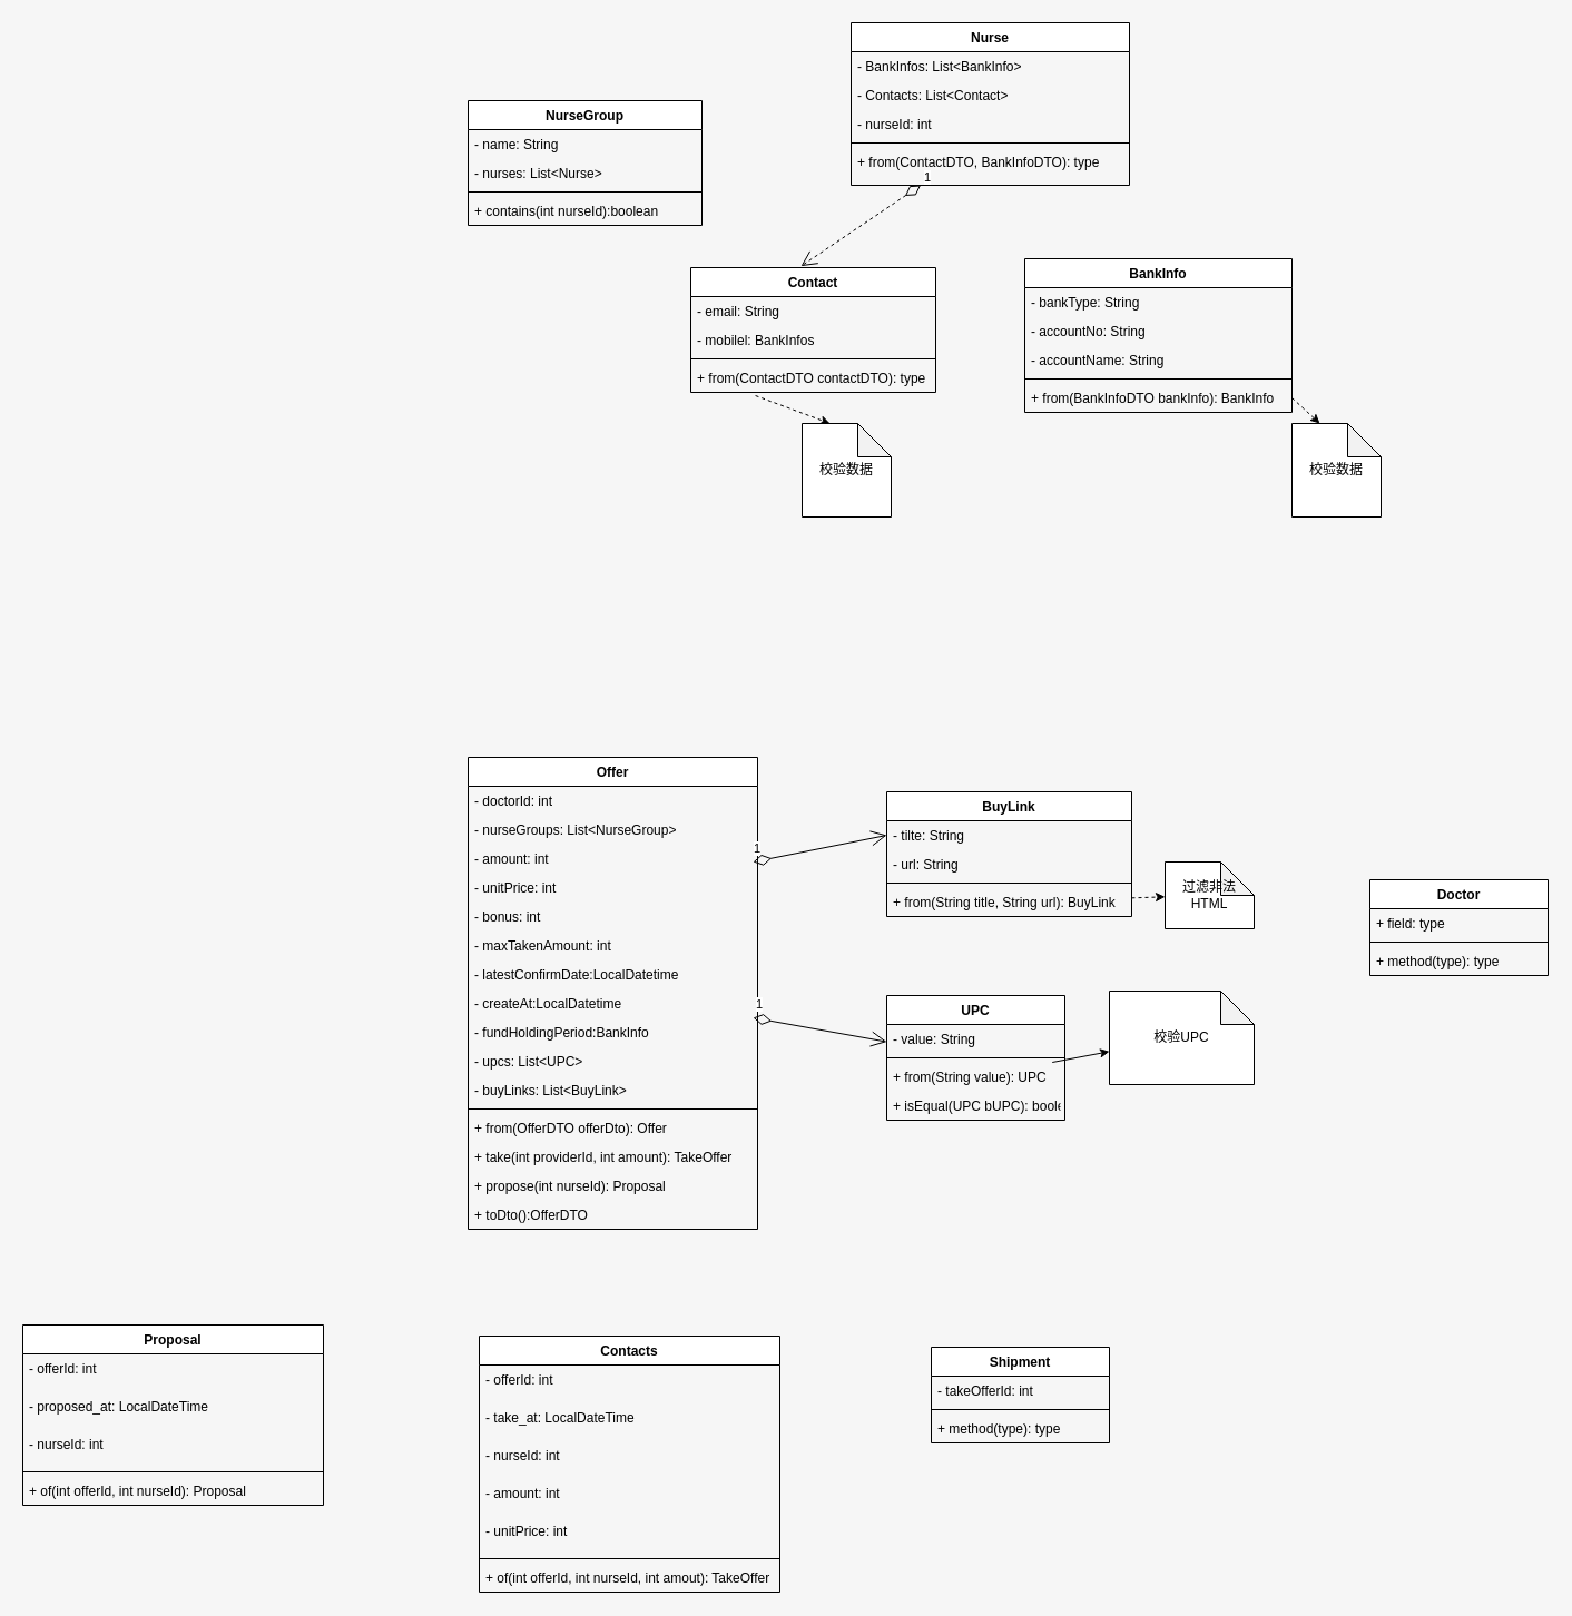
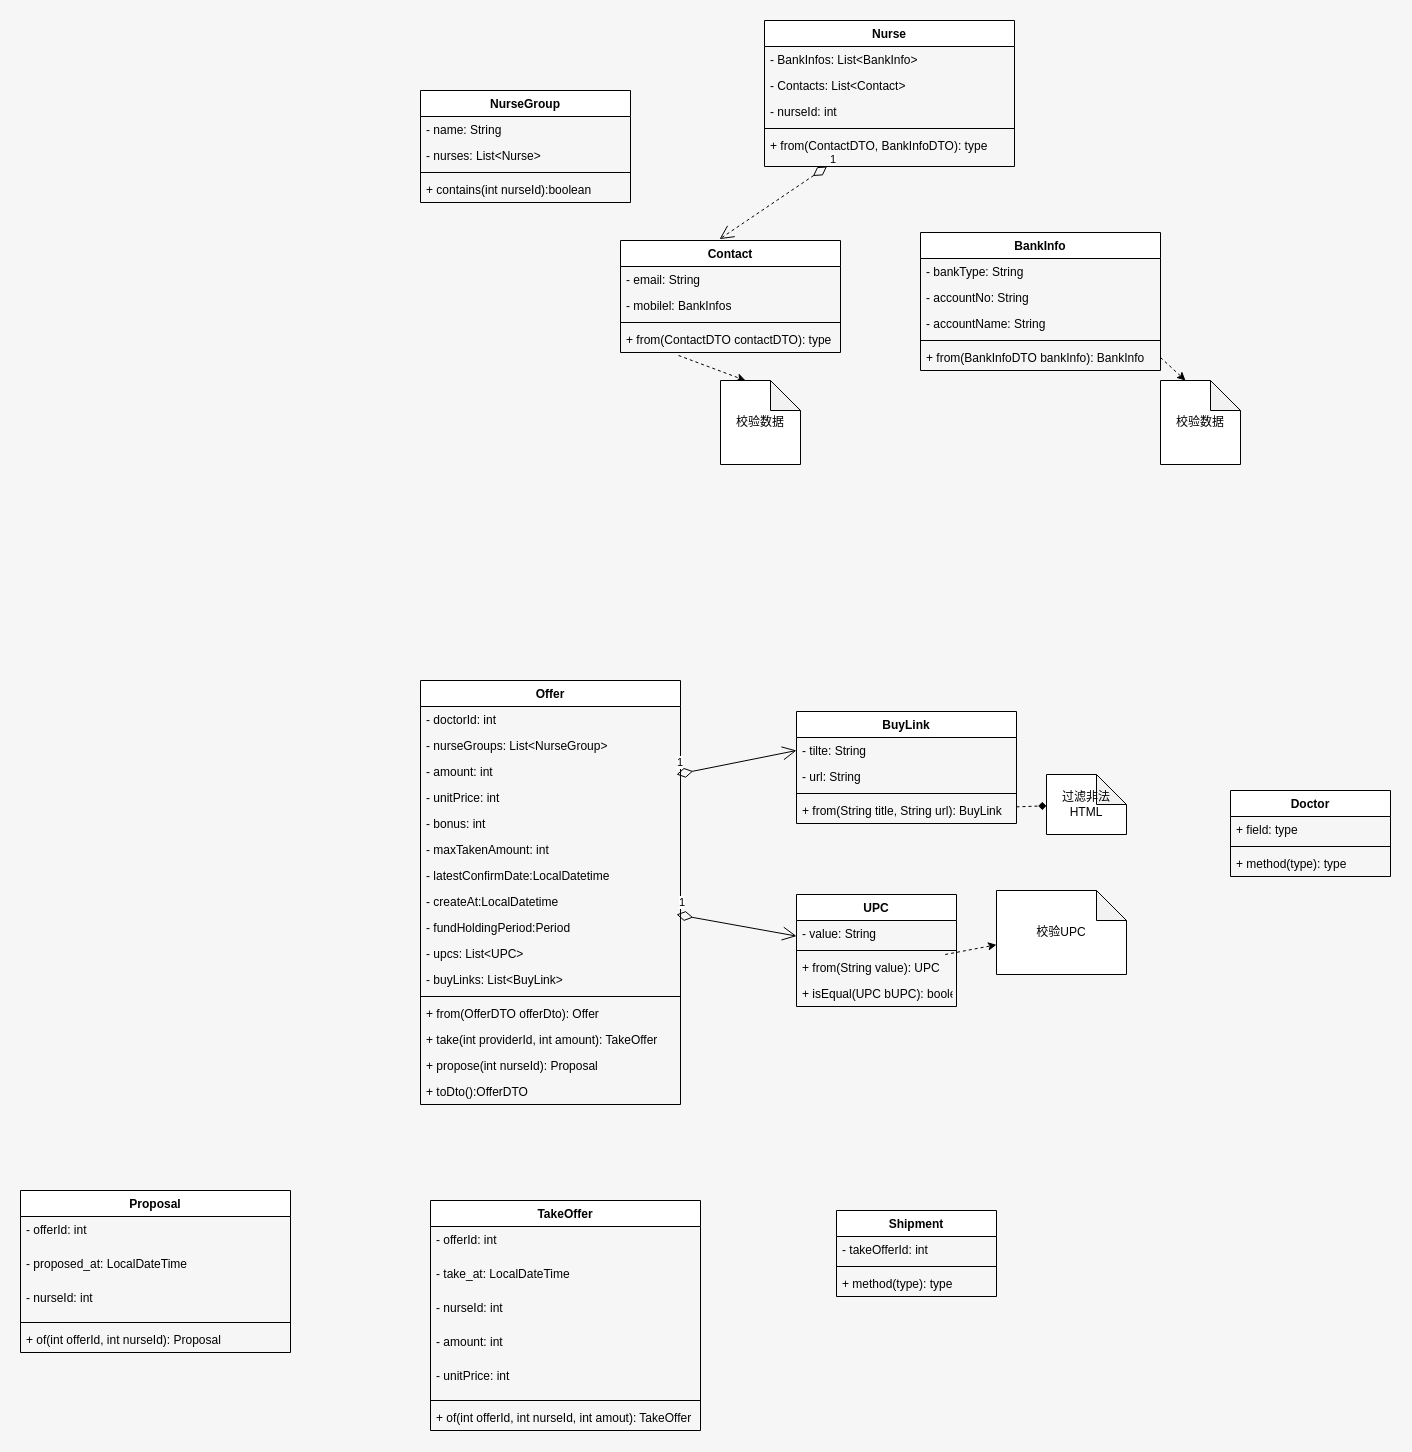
- <mxCell id="72" value="" style="edgeStyle=none;rounded=0;orthogonalLoop=1;jettySize=auto;html=1;dashed=1;" parent="1" source="70" target="71" edge="1"><mxGeometry relative="1" as="geometry" /></mxCell>
+ <mxCell id="72" value="" style="edgeStyle=none;rounded=0;orthogonalLoop=1;jettySize=auto;html=1;dashed=1;endArrow=diamond;" parent="1" source="70" target="71" edge="1"><mxGeometry relative="1" as="geometry" /></mxCell>
- <mxCell id="12" value="- fundHoldingPeriod:BankInfo" style="text;strokeColor=none;fillColor=none;align=left;verticalAlign=top;spacingLeft=4;spacingRight=4;overflow=hidden;rotatable=0;points=[[0,0.5],[1,0.5]];portConstraint=eastwest;" parent="2" vertex="1"><mxGeometry y="234" width="260" height="26" as="geometry" /></mxCell>
+ <mxCell id="12" value="- fundHoldingPeriod:Period" style="text;strokeColor=none;fillColor=none;align=left;verticalAlign=top;spacingLeft=4;spacingRight=4;overflow=hidden;rotatable=0;points=[[0,0.5],[1,0.5]];portConstraint=eastwest;" parent="2" vertex="1"><mxGeometry y="234" width="260" height="26" as="geometry" /></mxCell>
- <mxCell id="65" value="" style="edgeStyle=none;rounded=0;orthogonalLoop=1;jettySize=auto;html=1;dashed=0;" parent="1" source="62" target="64" edge="1"><mxGeometry relative="1" as="geometry" /></mxCell>
+ <mxCell id="65" value="" style="edgeStyle=none;rounded=0;orthogonalLoop=1;jettySize=auto;html=1;dashed=1;" parent="1" source="62" target="64" edge="1"><mxGeometry relative="1" as="geometry" /></mxCell>
- <mxCell id="30" value="Contacts" style="swimlane;fontStyle=1;align=center;verticalAlign=top;childLayout=stackLayout;horizontal=1;startSize=26;horizontalStack=0;resizeParent=1;resizeParentMax=0;resizeLast=0;collapsible=1;marginBottom=0;" parent="1" vertex="1"><mxGeometry x="430" y="1200" width="270" height="230" as="geometry" /></mxCell>
+ <mxCell id="30" value="TakeOffer" style="swimlane;fontStyle=1;align=center;verticalAlign=top;childLayout=stackLayout;horizontal=1;startSize=26;horizontalStack=0;resizeParent=1;resizeParentMax=0;resizeLast=0;collapsible=1;marginBottom=0;" parent="1" vertex="1"><mxGeometry x="430" y="1200" width="270" height="230" as="geometry" /></mxCell>
